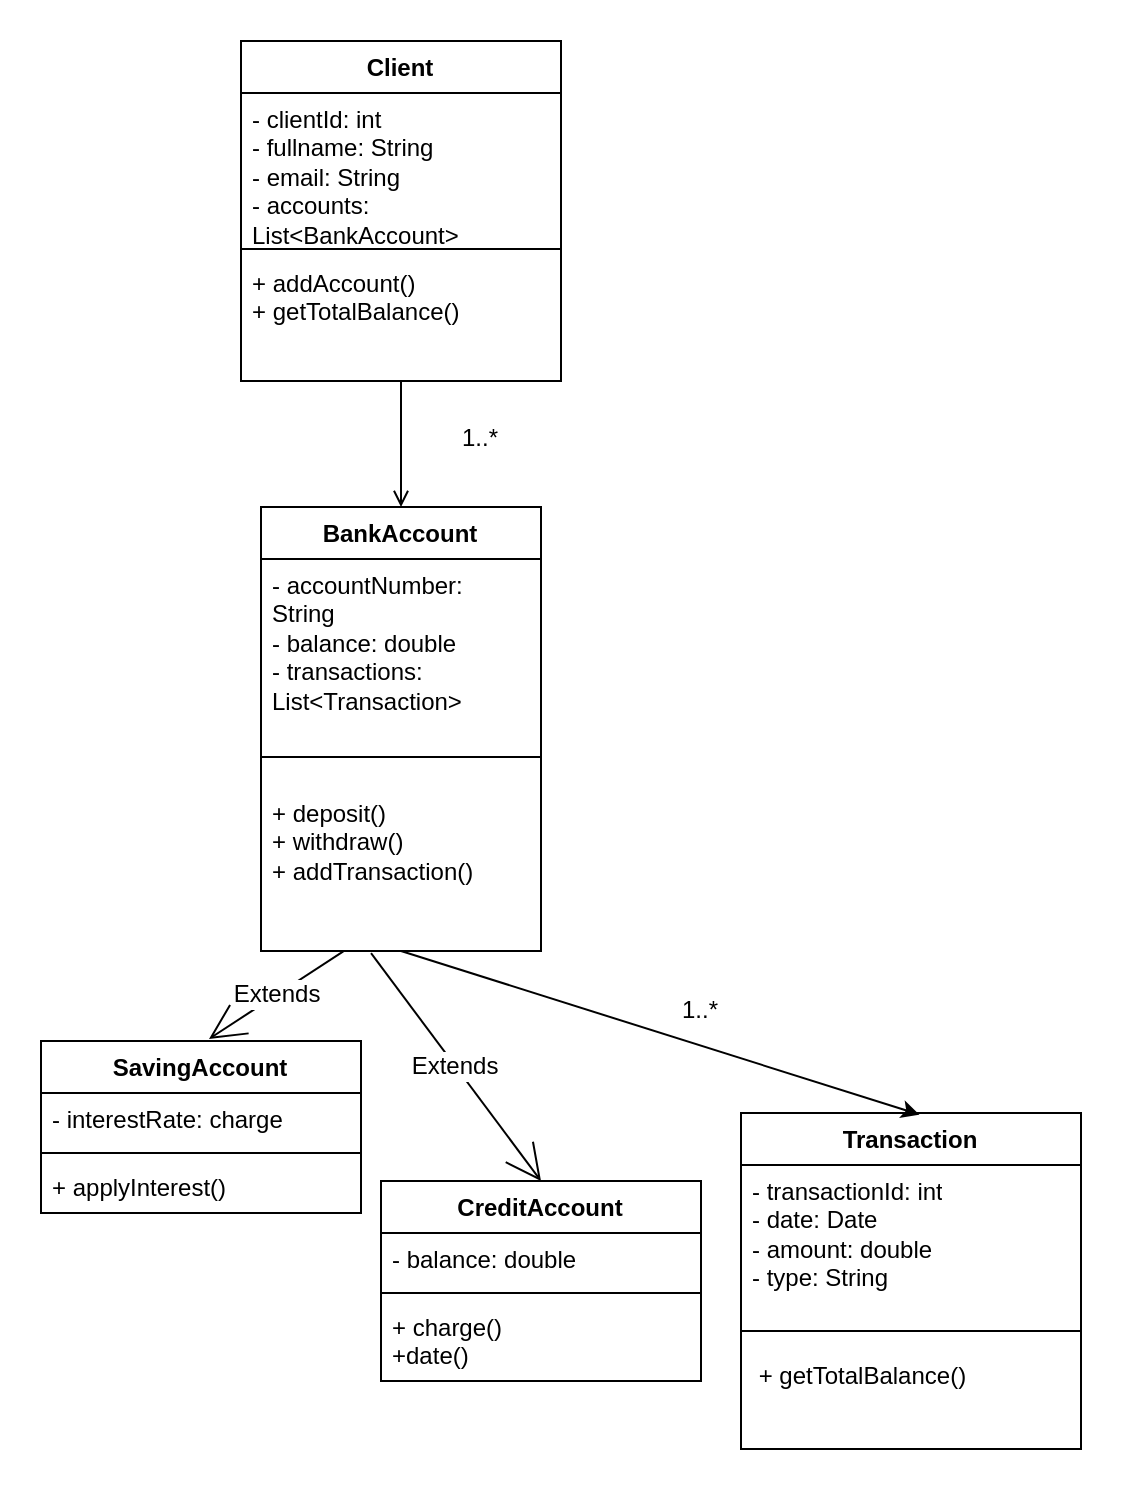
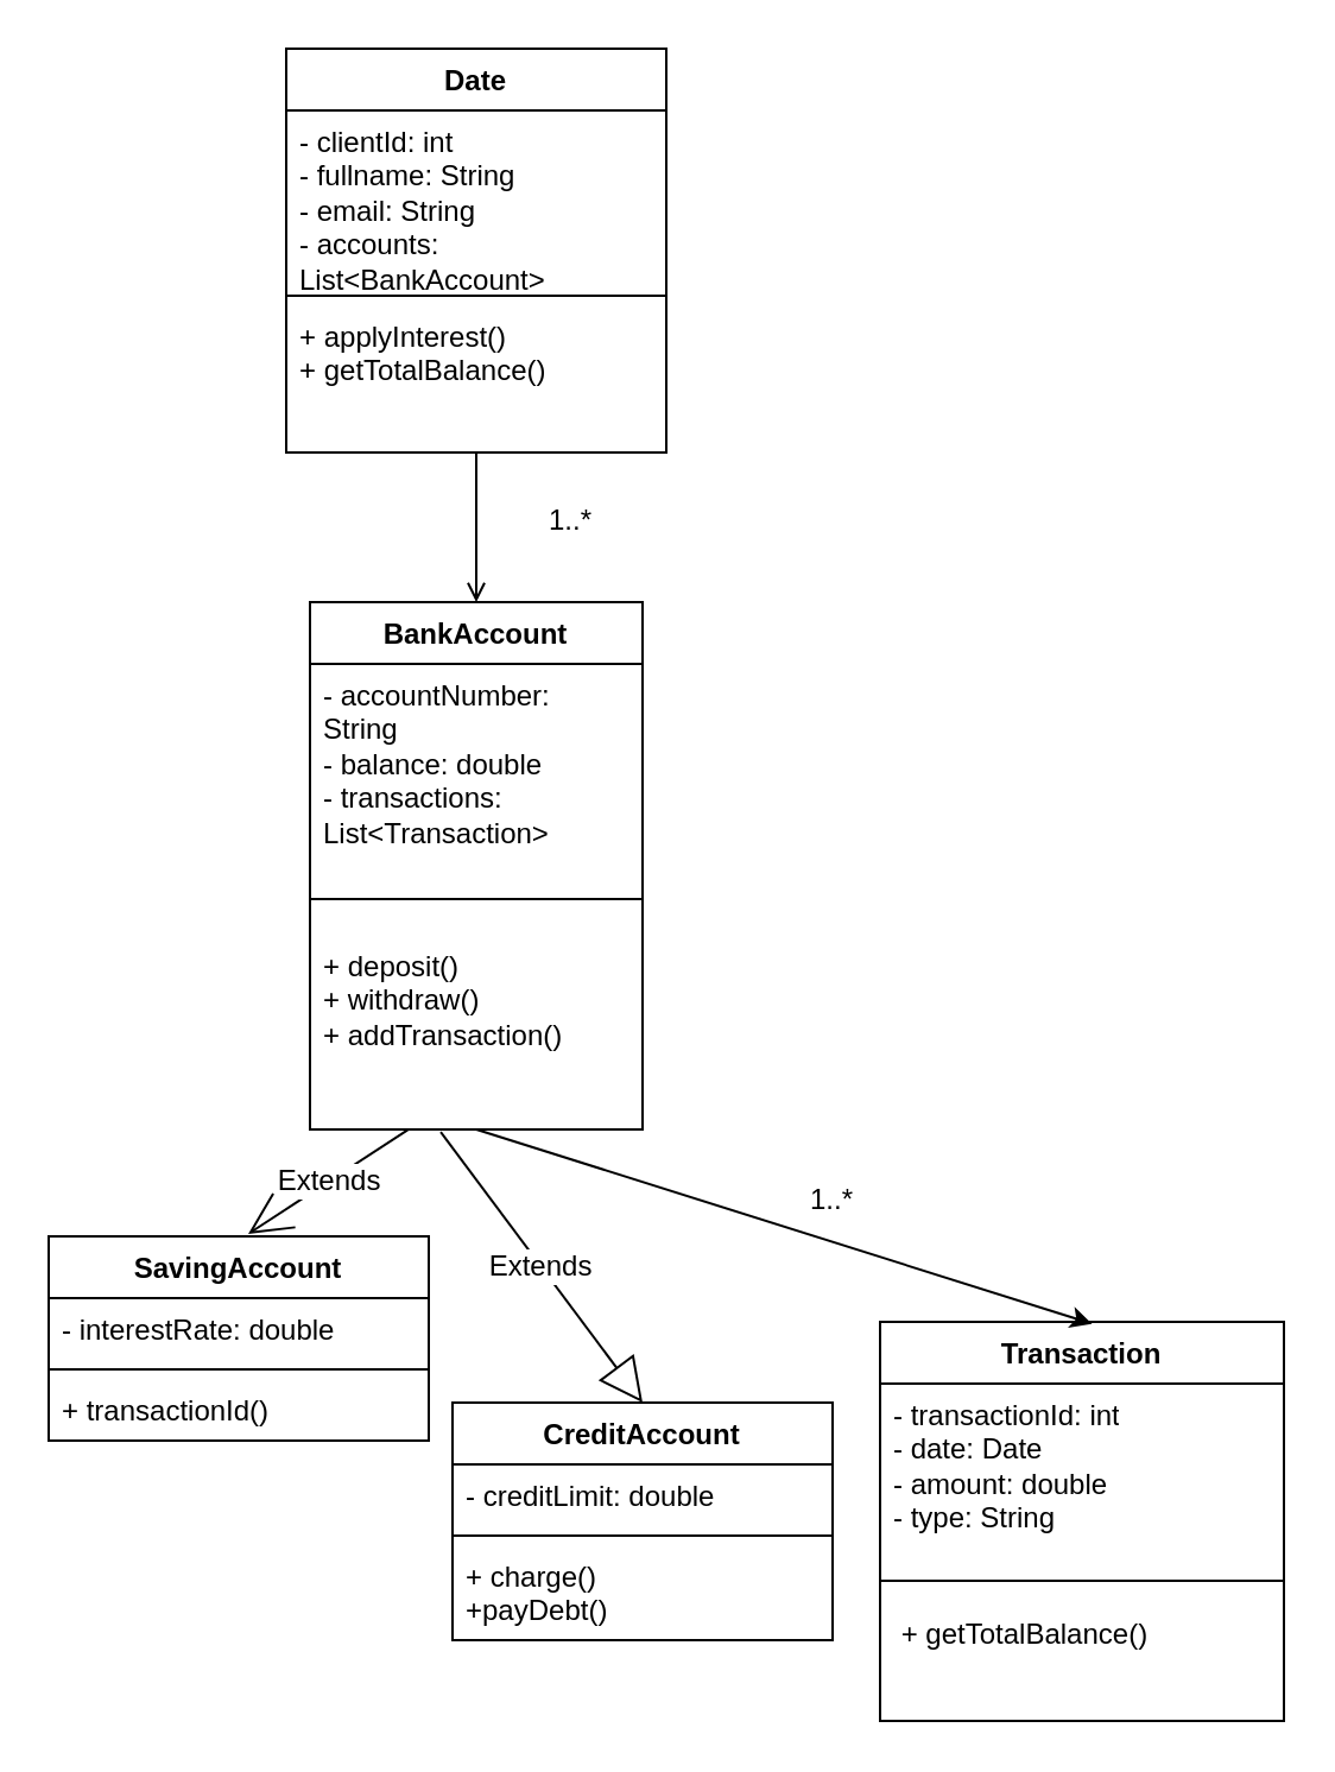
- <mxCell id="4" value="Client" style="swimlane;fontStyle=1;align=center;verticalAlign=top;childLayout=stackLayout;horizontal=1;startSize=26;horizontalStack=0;resizeParent=1;resizeParentMax=0;resizeLast=0;collapsible=1;marginBottom=0;whiteSpace=wrap;html=1;" parent="1" vertex="1"><mxGeometry x="120" y="20" width="160" height="170" as="geometry" /></mxCell>
+ <mxCell id="4" value="Date" style="swimlane;fontStyle=1;align=center;verticalAlign=top;childLayout=stackLayout;horizontal=1;startSize=26;horizontalStack=0;resizeParent=1;resizeParentMax=0;resizeLast=0;collapsible=1;marginBottom=0;whiteSpace=wrap;html=1;" parent="1" vertex="1"><mxGeometry x="120" y="20" width="160" height="170" as="geometry" /></mxCell>
- <mxCell id="7" value="+ addAccount()&lt;div&gt;+ getTotalBalance()&lt;/div&gt;" style="text;strokeColor=none;fillColor=none;align=left;verticalAlign=top;spacingLeft=4;spacingRight=4;overflow=hidden;rotatable=0;points=[[0,0.5],[1,0.5]];portConstraint=eastwest;whiteSpace=wrap;html=1;" parent="4" vertex="1"><mxGeometry y="108" width="160" height="62" as="geometry" /></mxCell>
+ <mxCell id="7" value="+ applyInterest()&lt;div&gt;+ getTotalBalance()&lt;/div&gt;" style="text;strokeColor=none;fillColor=none;align=left;verticalAlign=top;spacingLeft=4;spacingRight=4;overflow=hidden;rotatable=0;points=[[0,0.5],[1,0.5]];portConstraint=eastwest;whiteSpace=wrap;html=1;" parent="4" vertex="1"><mxGeometry y="108" width="160" height="62" as="geometry" /></mxCell>
- <mxCell id="13" value="- interestRate: charge" style="text;strokeColor=none;fillColor=none;align=left;verticalAlign=top;spacingLeft=4;spacingRight=4;overflow=hidden;rotatable=0;points=[[0,0.5],[1,0.5]];portConstraint=eastwest;whiteSpace=wrap;html=1;" parent="12" vertex="1"><mxGeometry y="26" width="160" height="26" as="geometry" /></mxCell>
+ <mxCell id="13" value="- interestRate: double" style="text;strokeColor=none;fillColor=none;align=left;verticalAlign=top;spacingLeft=4;spacingRight=4;overflow=hidden;rotatable=0;points=[[0,0.5],[1,0.5]];portConstraint=eastwest;whiteSpace=wrap;html=1;" parent="12" vertex="1"><mxGeometry y="26" width="160" height="26" as="geometry" /></mxCell>
- <mxCell id="27" value="Extends" style="endArrow=open;endSize=16;endFill=0;html=1;rounded=0;fontSize=12;curved=1;exitX=0.393;exitY=1.013;exitDx=0;exitDy=0;exitPerimeter=0;entryX=0.5;entryY=0;entryDx=0;entryDy=0;" edge="1" parent="1" source="11" target="16"><mxGeometry width="160" relative="1" as="geometry"><mxPoint x="150" y="470" as="sourcePoint" /><mxPoint x="310" y="470" as="targetPoint" /></mxGeometry></mxCell>
+ <mxCell id="27" value="Extends" style="endArrow=block;endSize=16;endFill=0;html=1;rounded=0;fontSize=12;curved=1;exitX=0.393;exitY=1.013;exitDx=0;exitDy=0;exitPerimeter=0;entryX=0.5;entryY=0;entryDx=0;entryDy=0;" edge="1" parent="1" source="11" target="16"><mxGeometry width="160" relative="1" as="geometry"><mxPoint x="150" y="470" as="sourcePoint" /><mxPoint x="310" y="470" as="targetPoint" /></mxGeometry></mxCell>
- <mxCell id="15" value="+ applyInterest()" style="text;strokeColor=none;fillColor=none;align=left;verticalAlign=top;spacingLeft=4;spacingRight=4;overflow=hidden;rotatable=0;points=[[0,0.5],[1,0.5]];portConstraint=eastwest;whiteSpace=wrap;html=1;" parent="12" vertex="1"><mxGeometry y="60" width="160" height="26" as="geometry" /></mxCell>
+ <mxCell id="15" value="+ transactionId()" style="text;strokeColor=none;fillColor=none;align=left;verticalAlign=top;spacingLeft=4;spacingRight=4;overflow=hidden;rotatable=0;points=[[0,0.5],[1,0.5]];portConstraint=eastwest;whiteSpace=wrap;html=1;" parent="12" vertex="1"><mxGeometry y="60" width="160" height="26" as="geometry" /></mxCell>
- <mxCell id="17" value="- balance: double" style="text;strokeColor=none;fillColor=none;align=left;verticalAlign=top;spacingLeft=4;spacingRight=4;overflow=hidden;rotatable=0;points=[[0,0.5],[1,0.5]];portConstraint=eastwest;whiteSpace=wrap;html=1;" parent="16" vertex="1"><mxGeometry y="26" width="160" height="26" as="geometry" /></mxCell>
+ <mxCell id="17" value="- creditLimit: double" style="text;strokeColor=none;fillColor=none;align=left;verticalAlign=top;spacingLeft=4;spacingRight=4;overflow=hidden;rotatable=0;points=[[0,0.5],[1,0.5]];portConstraint=eastwest;whiteSpace=wrap;html=1;" parent="16" vertex="1"><mxGeometry y="26" width="160" height="26" as="geometry" /></mxCell>
- <mxCell id="19" value="+ charge()&lt;div&gt;+date()&lt;/div&gt;" style="text;strokeColor=none;fillColor=none;align=left;verticalAlign=top;spacingLeft=4;spacingRight=4;overflow=hidden;rotatable=0;points=[[0,0.5],[1,0.5]];portConstraint=eastwest;whiteSpace=wrap;html=1;" parent="16" vertex="1"><mxGeometry y="60" width="160" height="40" as="geometry" /></mxCell>
+ <mxCell id="19" value="+ charge()&lt;div&gt;+payDebt()&lt;/div&gt;" style="text;strokeColor=none;fillColor=none;align=left;verticalAlign=top;spacingLeft=4;spacingRight=4;overflow=hidden;rotatable=0;points=[[0,0.5],[1,0.5]];portConstraint=eastwest;whiteSpace=wrap;html=1;" parent="16" vertex="1"><mxGeometry y="60" width="160" height="40" as="geometry" /></mxCell>
